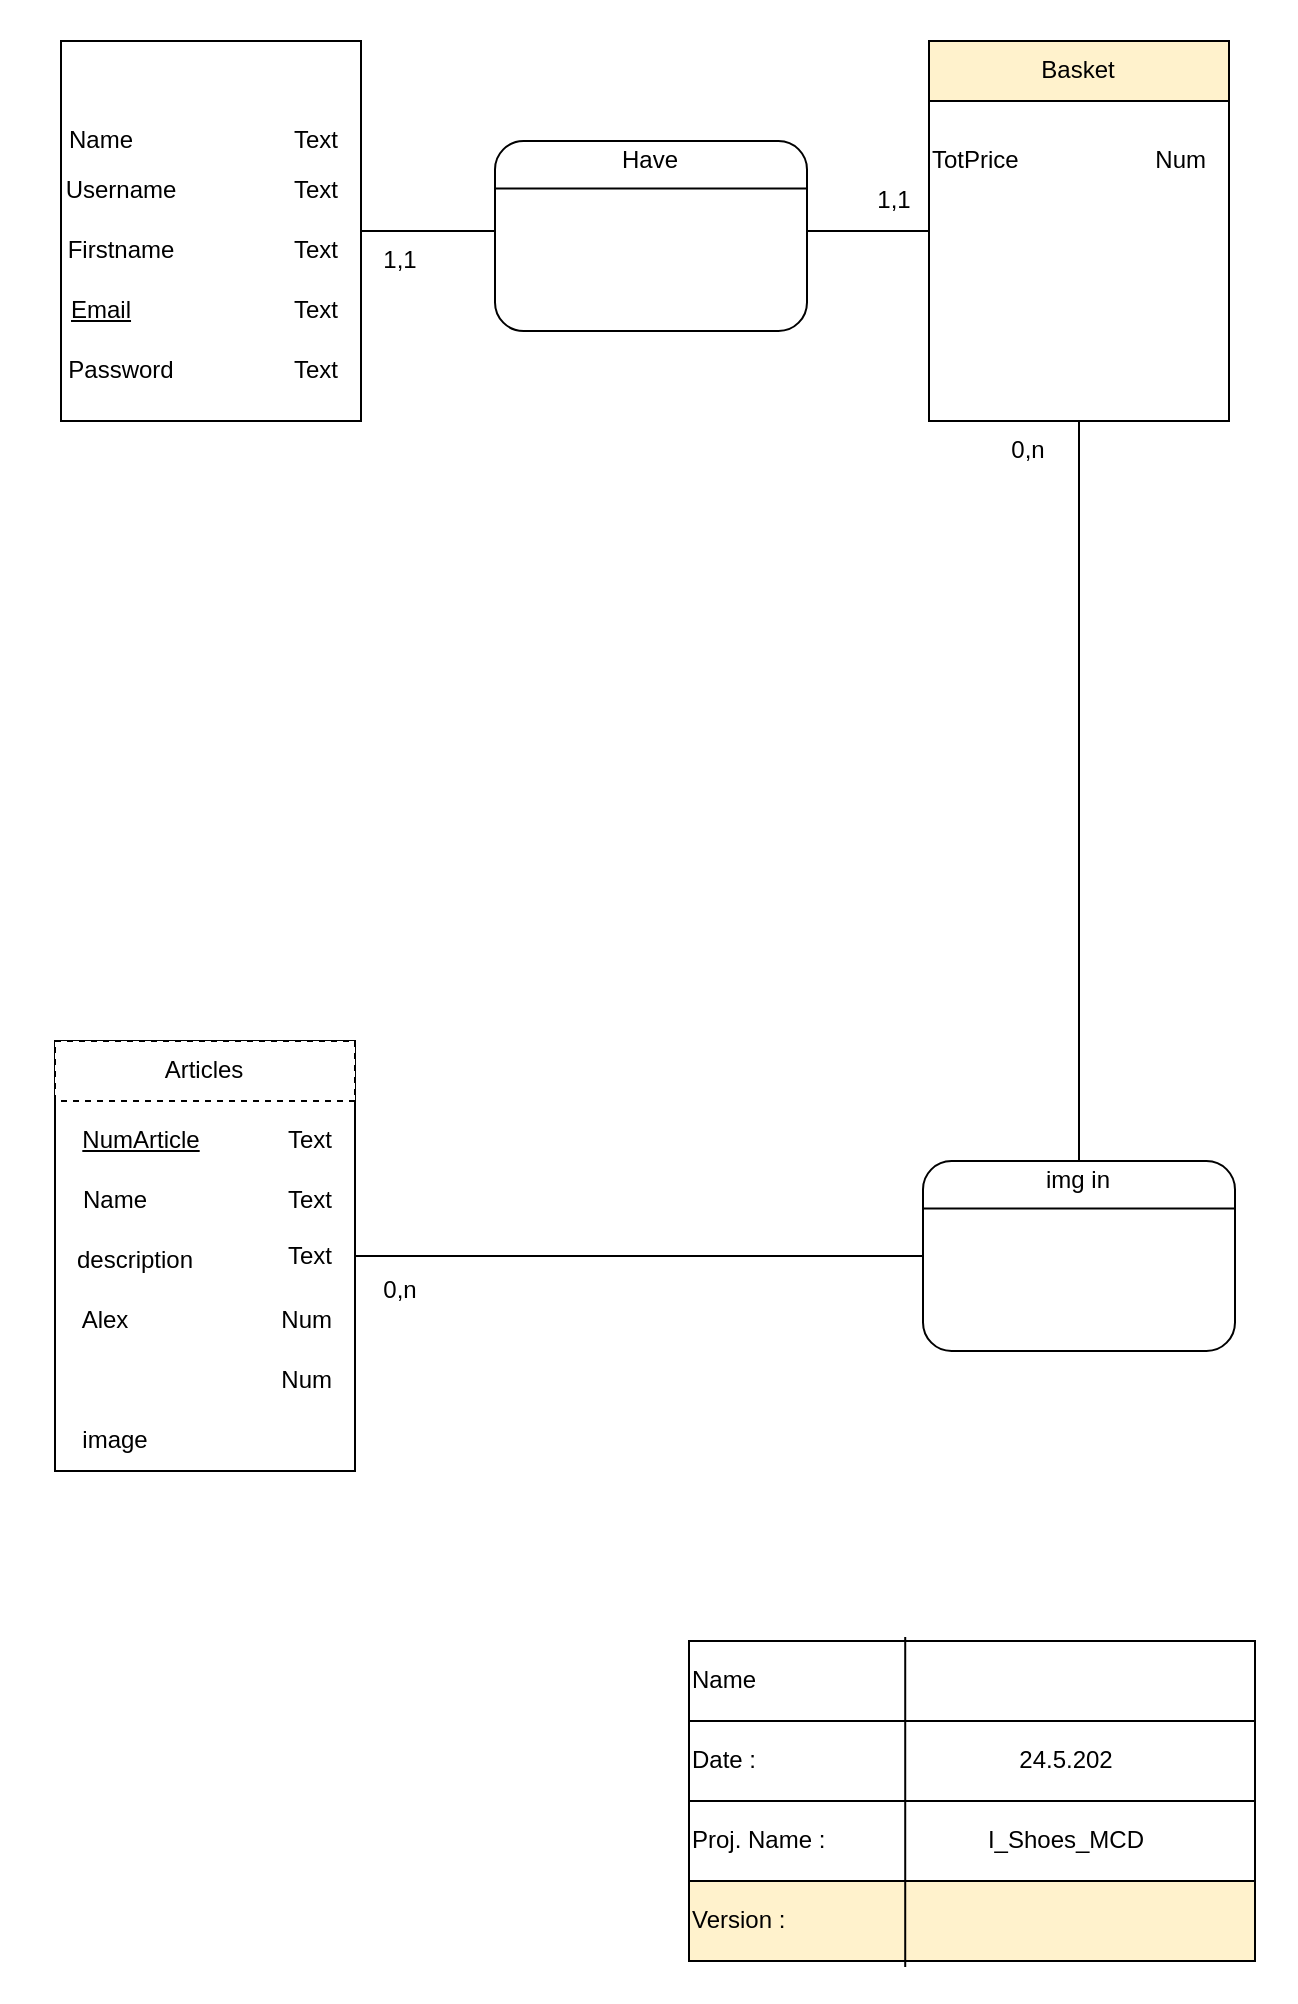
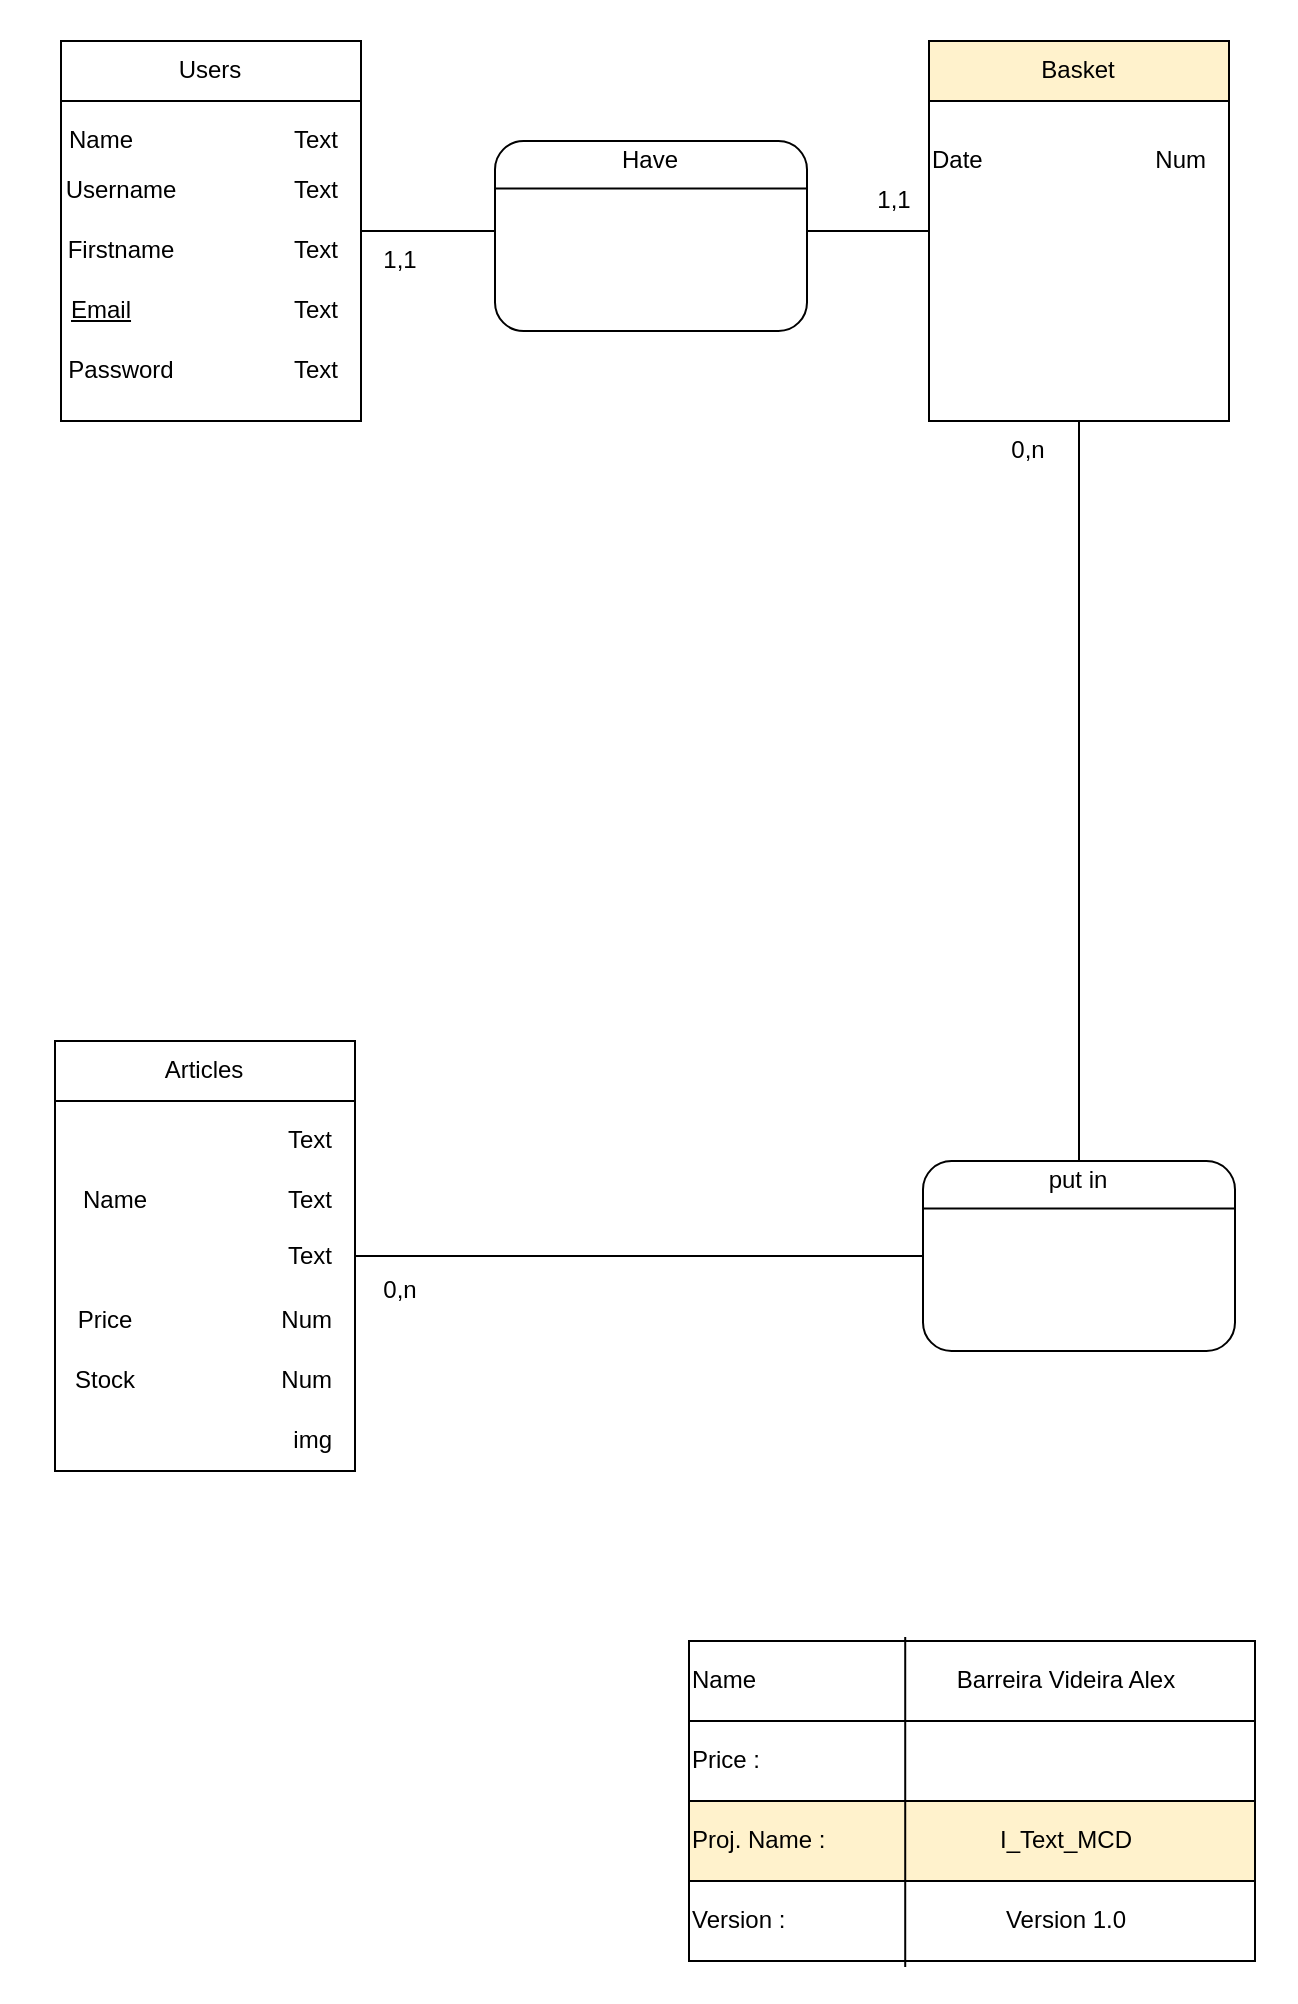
+ <mxCell id="4" value="Users" style="rounded=0;whiteSpace=wrap;html=1;" parent="1" vertex="1"><mxGeometry x="30" y="20" width="150" height="30" as="geometry" /></mxCell>
- <mxCell id="32" value="TotPrice" style="text;html=1;align=left;verticalAlign=middle;resizable=0;points=[];autosize=1;strokeColor=none;fillColor=none;" parent="1" vertex="1"><mxGeometry x="464" y="65" width="70" height="30" as="geometry" /></mxCell>
+ <mxCell id="32" value="Date" style="text;html=1;align=left;verticalAlign=middle;resizable=0;points=[];autosize=1;strokeColor=none;fillColor=none;" parent="1" vertex="1"><mxGeometry x="464" y="65" width="70" height="30" as="geometry" /></mxCell>
- <mxCell id="16" value="Articles" style="rounded=0;whiteSpace=wrap;html=1;dashed=1;" parent="1" vertex="1"><mxGeometry x="27" y="520" width="150" height="30" as="geometry" /></mxCell>
+ <mxCell id="16" value="Articles" style="rounded=0;whiteSpace=wrap;html=1;" parent="1" vertex="1"><mxGeometry x="27" y="520" width="150" height="30" as="geometry" /></mxCell>
- <mxCell id="17" value="NumArticle" style="text;html=1;align=center;verticalAlign=middle;resizable=0;points=[];autosize=1;strokeColor=none;fillColor=none;fontStyle=4" parent="1" vertex="1"><mxGeometry x="30" y="555" width="80" height="30" as="geometry" /></mxCell>
- <mxCell id="37" value="img in" style="text;html=1;strokeColor=none;fillColor=none;align=center;verticalAlign=middle;whiteSpace=wrap;rounded=0;" parent="1" vertex="1"><mxGeometry x="509" y="575" width="60" height="30" as="geometry" /></mxCell>
+ <mxCell id="37" value="put in" style="text;html=1;strokeColor=none;fillColor=none;align=center;verticalAlign=middle;whiteSpace=wrap;rounded=0;" parent="1" vertex="1"><mxGeometry x="509" y="575" width="60" height="30" as="geometry" /></mxCell>
- <mxCell id="19" value="description" style="text;html=1;align=center;verticalAlign=middle;resizable=0;points=[];autosize=1;strokeColor=none;fillColor=none;" parent="1" vertex="1"><mxGeometry x="27" y="615" width="80" height="30" as="geometry" /></mxCell>
- <mxCell id="20" value="Alex" style="text;html=1;align=center;verticalAlign=middle;resizable=0;points=[];autosize=1;strokeColor=none;fillColor=none;" parent="1" vertex="1"><mxGeometry x="27" y="645" width="50" height="30" as="geometry" /></mxCell>
+ <mxCell id="20" value="Price" style="text;html=1;align=center;verticalAlign=middle;resizable=0;points=[];autosize=1;strokeColor=none;fillColor=none;" parent="1" vertex="1"><mxGeometry x="27" y="645" width="50" height="30" as="geometry" /></mxCell>
+ <mxCell id="21" value="Stock" style="text;html=1;align=center;verticalAlign=middle;resizable=0;points=[];autosize=1;strokeColor=none;fillColor=none;" parent="1" vertex="1"><mxGeometry x="27" y="675" width="50" height="30" as="geometry" /></mxCell>
- <mxCell id="27" value="image" style="text;html=1;align=center;verticalAlign=middle;resizable=0;points=[];autosize=1;strokeColor=none;fillColor=none;" parent="1" vertex="1"><mxGeometry x="27" y="705" width="60" height="30" as="geometry" /></mxCell>
+ <mxCell id="28" value="img" style="text;html=1;align=right;verticalAlign=middle;resizable=0;points=[];autosize=1;strokeColor=none;fillColor=none;" parent="1" vertex="1"><mxGeometry x="127" y="705" width="40" height="30" as="geometry" /></mxCell>
+ <mxCell id="50" value="Barreira Videira Alex" style="text;html=1;strokeColor=none;fillColor=none;align=center;verticalAlign=middle;whiteSpace=wrap;rounded=0;" vertex="1" parent="1"><mxGeometry x="449" y="825" width="168" height="30" as="geometry" /></mxCell>
- <mxCell id="46" value="Date :" style="rounded=0;whiteSpace=wrap;html=1;align=left;" vertex="1" parent="1"><mxGeometry x="344" y="860" width="283" height="40" as="geometry" /></mxCell>
+ <mxCell id="46" value="Price :" style="rounded=0;whiteSpace=wrap;html=1;align=left;" vertex="1" parent="1"><mxGeometry x="344" y="860" width="283" height="40" as="geometry" /></mxCell>
- <mxCell id="51" value="24.5.202" style="text;html=1;strokeColor=none;fillColor=none;align=center;verticalAlign=middle;whiteSpace=wrap;rounded=0;" vertex="1" parent="1"><mxGeometry x="449" y="865" width="168" height="30" as="geometry" /></mxCell>
- <mxCell id="47" value="Proj. Name :" style="rounded=0;whiteSpace=wrap;html=1;align=left;" vertex="1" parent="1"><mxGeometry x="344" y="900" width="283" height="40" as="geometry" /></mxCell>
+ <mxCell id="47" value="Proj. Name :" style="rounded=0;whiteSpace=wrap;html=1;align=left;fillColor=#fff2cc;" vertex="1" parent="1"><mxGeometry x="344" y="900" width="283" height="40" as="geometry" /></mxCell>
- <mxCell id="52" value="I_Shoes_MCD" style="text;html=1;strokeColor=none;fillColor=none;align=center;verticalAlign=middle;whiteSpace=wrap;rounded=0;" vertex="1" parent="1"><mxGeometry x="449" y="905" width="168" height="30" as="geometry" /></mxCell>
+ <mxCell id="52" value="I_Text_MCD" style="text;html=1;strokeColor=none;fillColor=none;align=center;verticalAlign=middle;whiteSpace=wrap;rounded=0;" vertex="1" parent="1"><mxGeometry x="449" y="905" width="168" height="30" as="geometry" /></mxCell>
- <mxCell id="48" value="Version :" style="rounded=0;whiteSpace=wrap;html=1;align=left;fillColor=#fff2cc;" vertex="1" parent="1"><mxGeometry x="344" y="940" width="283" height="40" as="geometry" /></mxCell>
+ <mxCell id="48" value="Version :" style="rounded=0;whiteSpace=wrap;html=1;align=left;" vertex="1" parent="1"><mxGeometry x="344" y="940" width="283" height="40" as="geometry" /></mxCell>
+ <mxCell id="53" value="Version 1.0" style="text;html=1;strokeColor=none;fillColor=none;align=center;verticalAlign=middle;whiteSpace=wrap;rounded=0;" vertex="1" parent="1"><mxGeometry x="449" y="945" width="168" height="30" as="geometry" /></mxCell>
